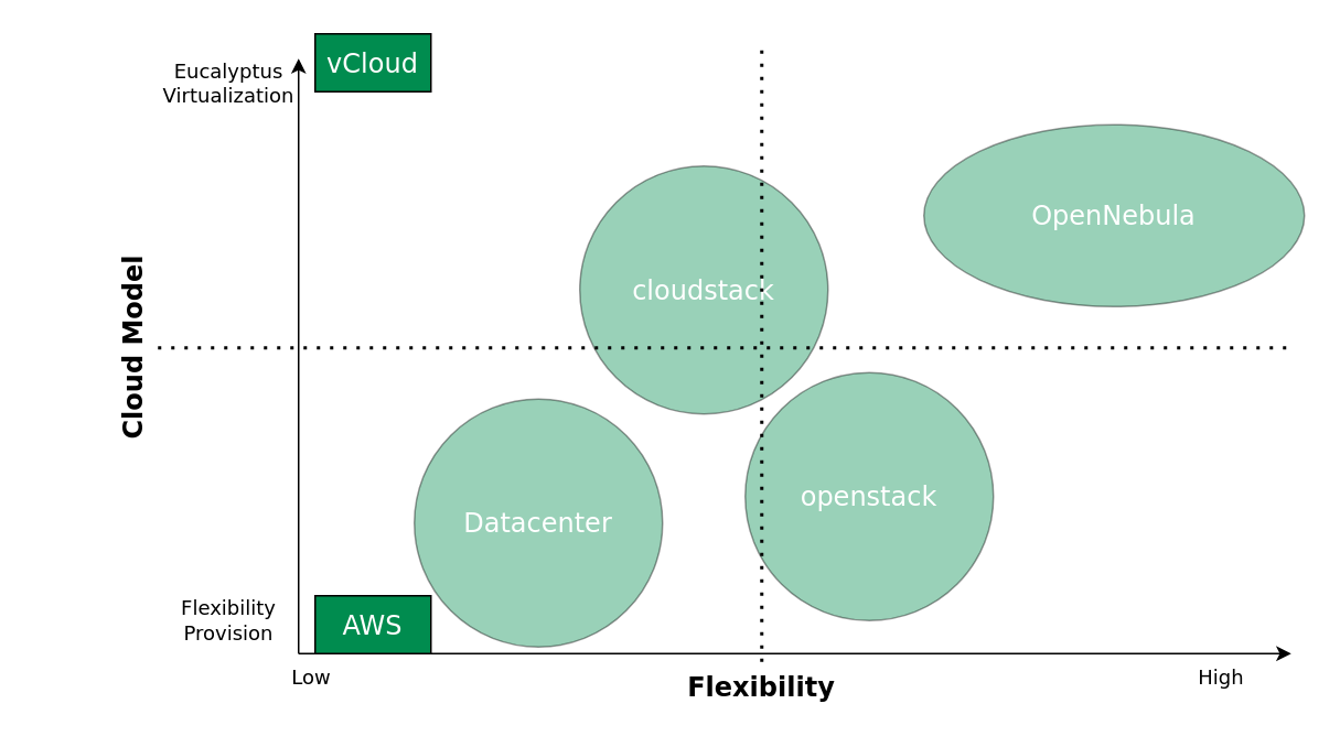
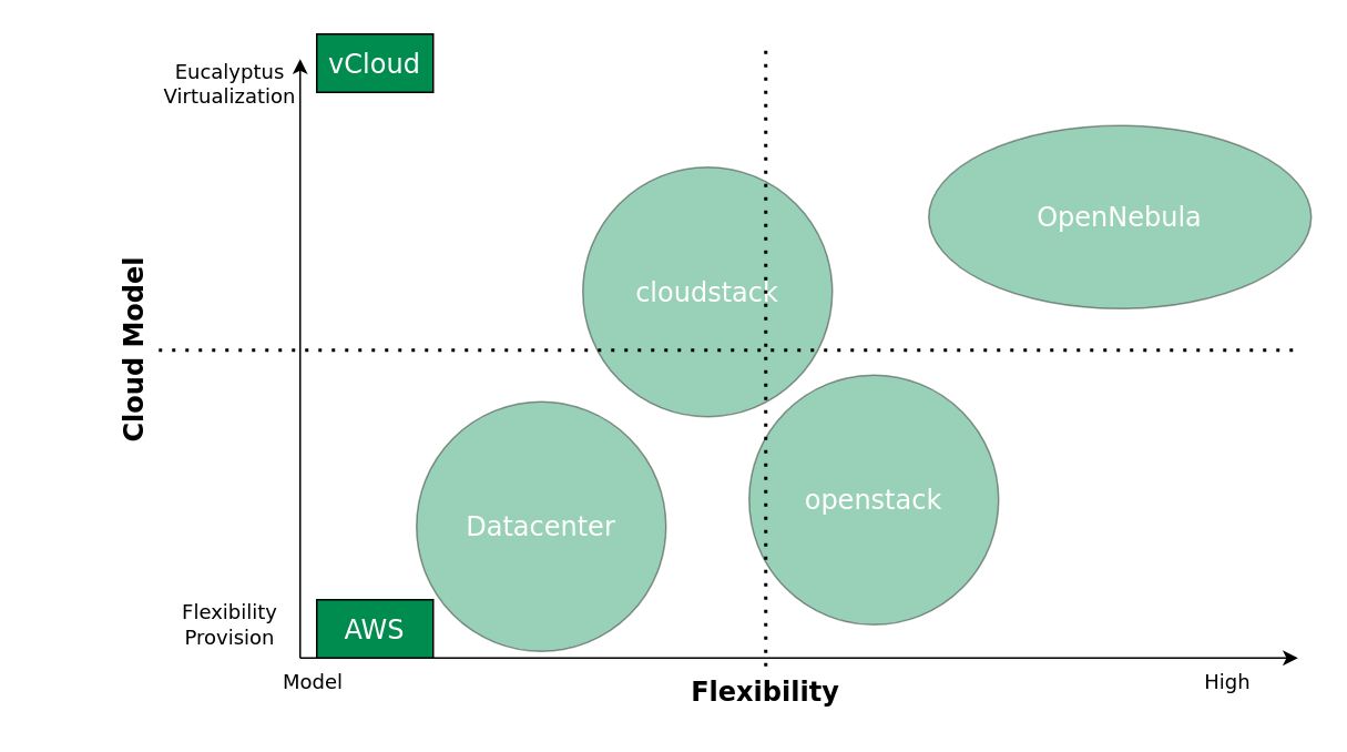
- <mxCell id="12" value="Low" style="text;html=1;strokeColor=none;fillColor=none;align=center;verticalAlign=middle;whiteSpace=wrap;rounded=0;fontFamily=Dejavu Sans;" vertex="1" parent="1"><mxGeometry x="158" y="395" width="60" height="30" as="geometry" /></mxCell>
+ <mxCell id="12" value="Model" style="text;html=1;strokeColor=none;fillColor=none;align=center;verticalAlign=middle;whiteSpace=wrap;rounded=0;fontFamily=Dejavu Sans;" vertex="1" parent="1"><mxGeometry x="158" y="395" width="60" height="30" as="geometry" /></mxCell>
